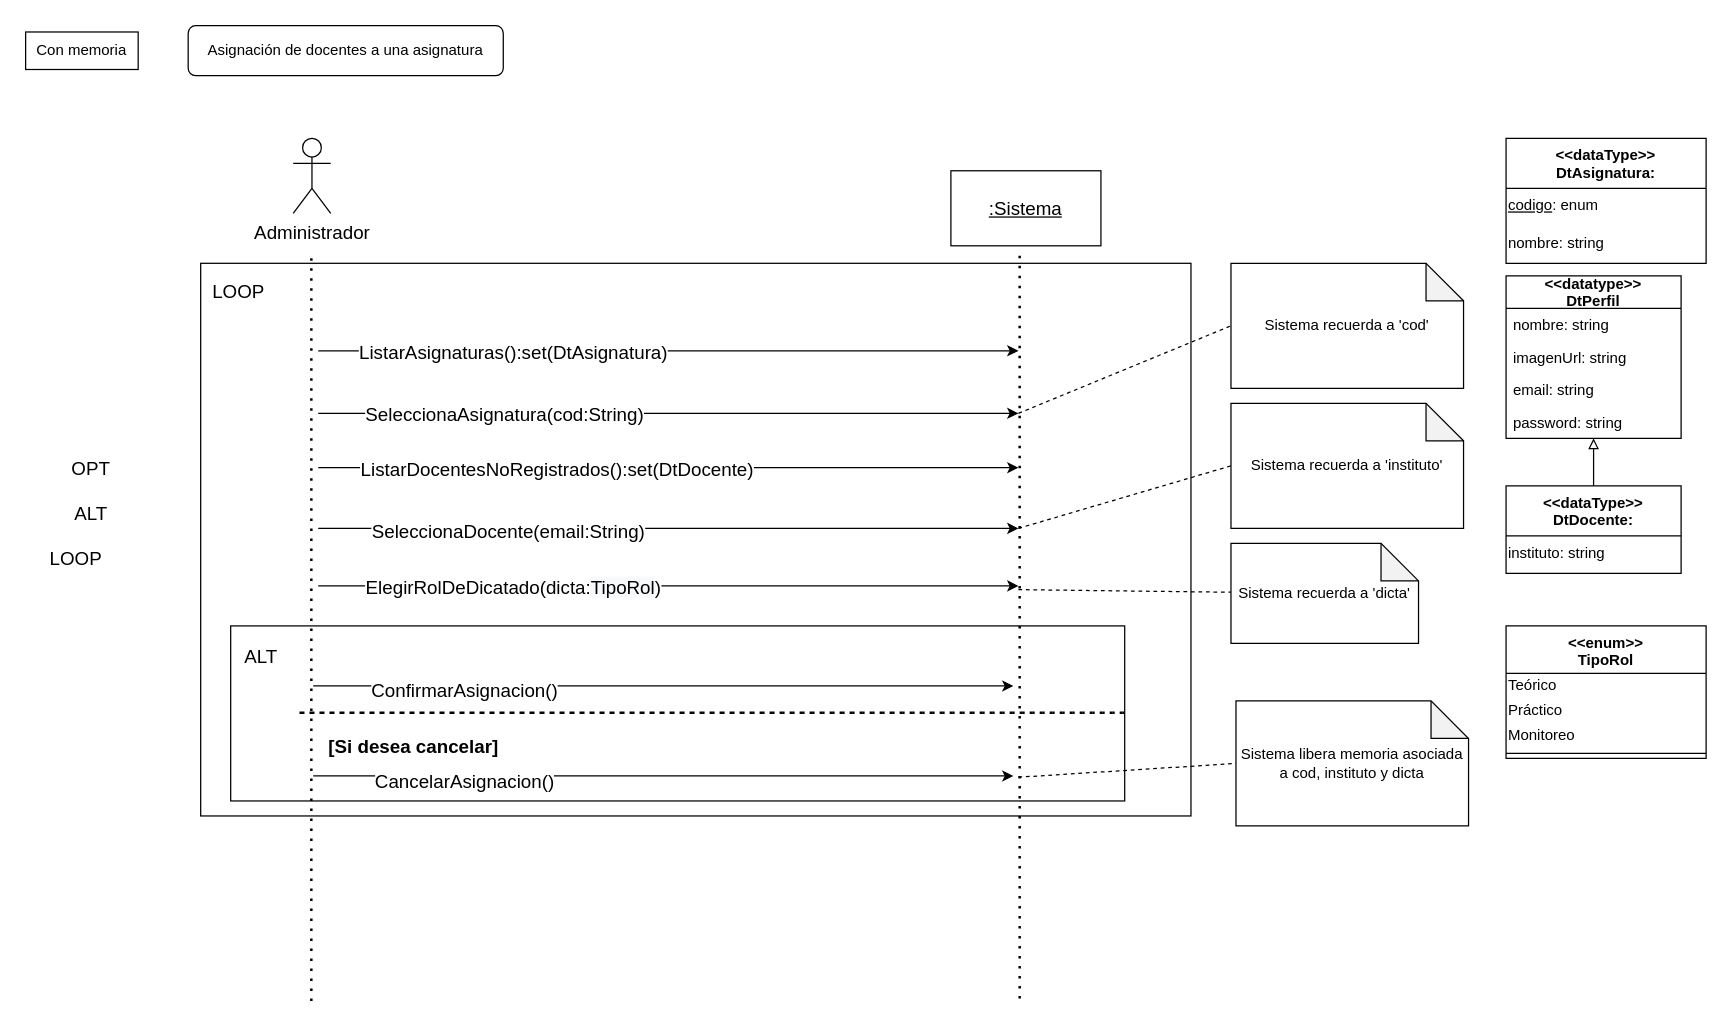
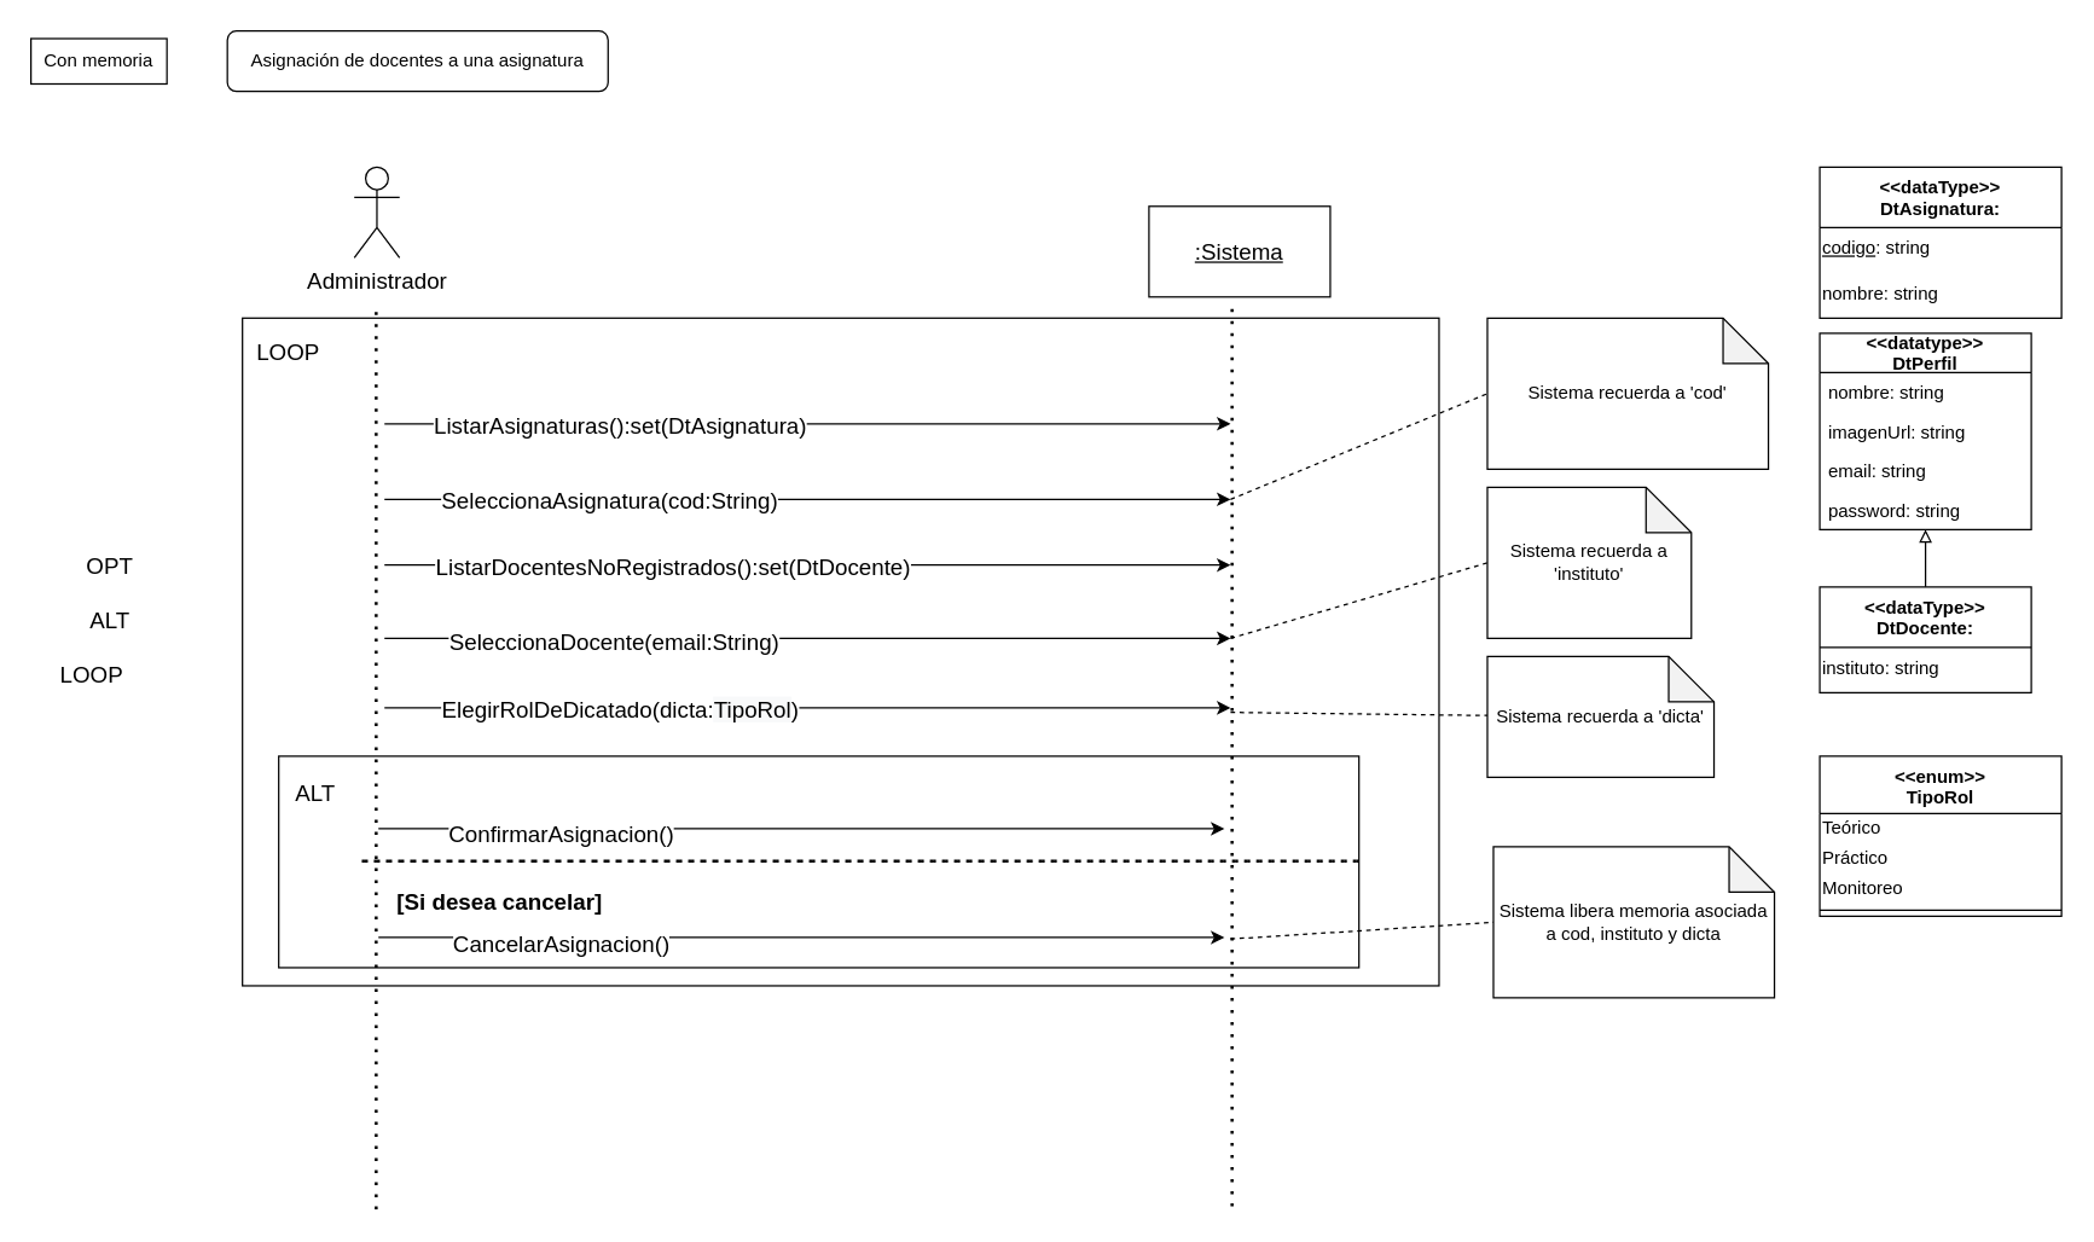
- <mxCell id="13" value="&lt;u style=&quot;font-family: &amp;#34;helvetica&amp;#34; ; font-size: 12px ; font-style: normal ; font-weight: 400 ; letter-spacing: normal ; text-align: center ; text-indent: 0px ; text-transform: none ; word-spacing: 0px&quot;&gt;codigo&lt;/u&gt;&lt;span style=&quot;font-family: &amp;#34;helvetica&amp;#34; ; font-size: 12px ; font-style: normal ; font-weight: 400 ; letter-spacing: normal ; text-align: center ; text-indent: 0px ; text-transform: none ; word-spacing: 0px ; display: inline ; float: none&quot;&gt;: enum&lt;/span&gt;" style="text;whiteSpace=wrap;html=1;" parent="12" vertex="1"><mxGeometry y="40" width="160" height="30" as="geometry" /></mxCell>
+ <mxCell id="13" value="&lt;u style=&quot;font-family: &amp;#34;helvetica&amp;#34; ; font-size: 12px ; font-style: normal ; font-weight: 400 ; letter-spacing: normal ; text-align: center ; text-indent: 0px ; text-transform: none ; word-spacing: 0px&quot;&gt;codigo&lt;/u&gt;&lt;span style=&quot;font-family: &amp;#34;helvetica&amp;#34; ; font-size: 12px ; font-style: normal ; font-weight: 400 ; letter-spacing: normal ; text-align: center ; text-indent: 0px ; text-transform: none ; word-spacing: 0px ; display: inline ; float: none&quot;&gt;: string&lt;/span&gt;" style="text;whiteSpace=wrap;html=1;" parent="12" vertex="1"><mxGeometry y="40" width="160" height="30" as="geometry" /></mxCell>
- <mxCell id="42" value="Sistema recuerda a 'instituto'" style="shape=note;whiteSpace=wrap;html=1;backgroundOutline=1;darkOpacity=0.05;" parent="1" vertex="1"><mxGeometry x="984" y="322" width="186" height="100" as="geometry" /></mxCell>
+ <mxCell id="42" value="Sistema recuerda a 'instituto'" style="shape=note;whiteSpace=wrap;html=1;backgroundOutline=1;darkOpacity=0.05;" parent="1" vertex="1"><mxGeometry x="984" y="322" width="135" height="100" as="geometry" /></mxCell>
